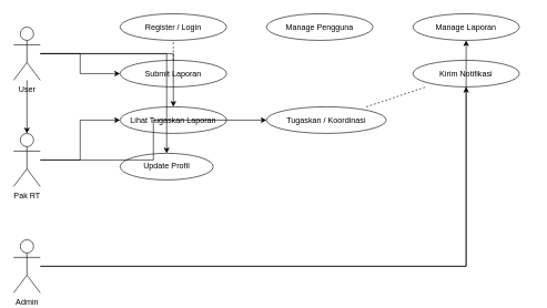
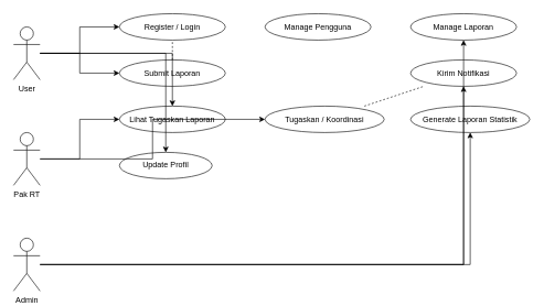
+ <mxCell id="12" value="Generate Laporan Statistik" style="shape=ellipse;whiteSpace=wrap;html=1;fontSize=12;" vertex="1" parent="1"><mxGeometry x="620" y="160" width="180" height="40" as="geometry" /></mxCell>
- <mxCell id="14" style="edgeStyle=orthogonalEdgeStyle;rounded=0;exitX=1;" edge="1" parent="1" source="2" target="3"><mxGeometry relative="1" as="geometry" /></mxCell>
+ <mxCell id="14" style="edgeStyle=orthogonalEdgeStyle;rounded=0;exitX=1;entryX=0;" edge="1" parent="1" source="2" target="5"><mxGeometry relative="1" as="geometry" /></mxCell>
+ <mxCell id="22" style="edgeStyle=orthogonalEdgeStyle;rounded=0;" edge="1" parent="1" source="4" target="12"><mxGeometry relative="1" as="geometry" /></mxCell>
